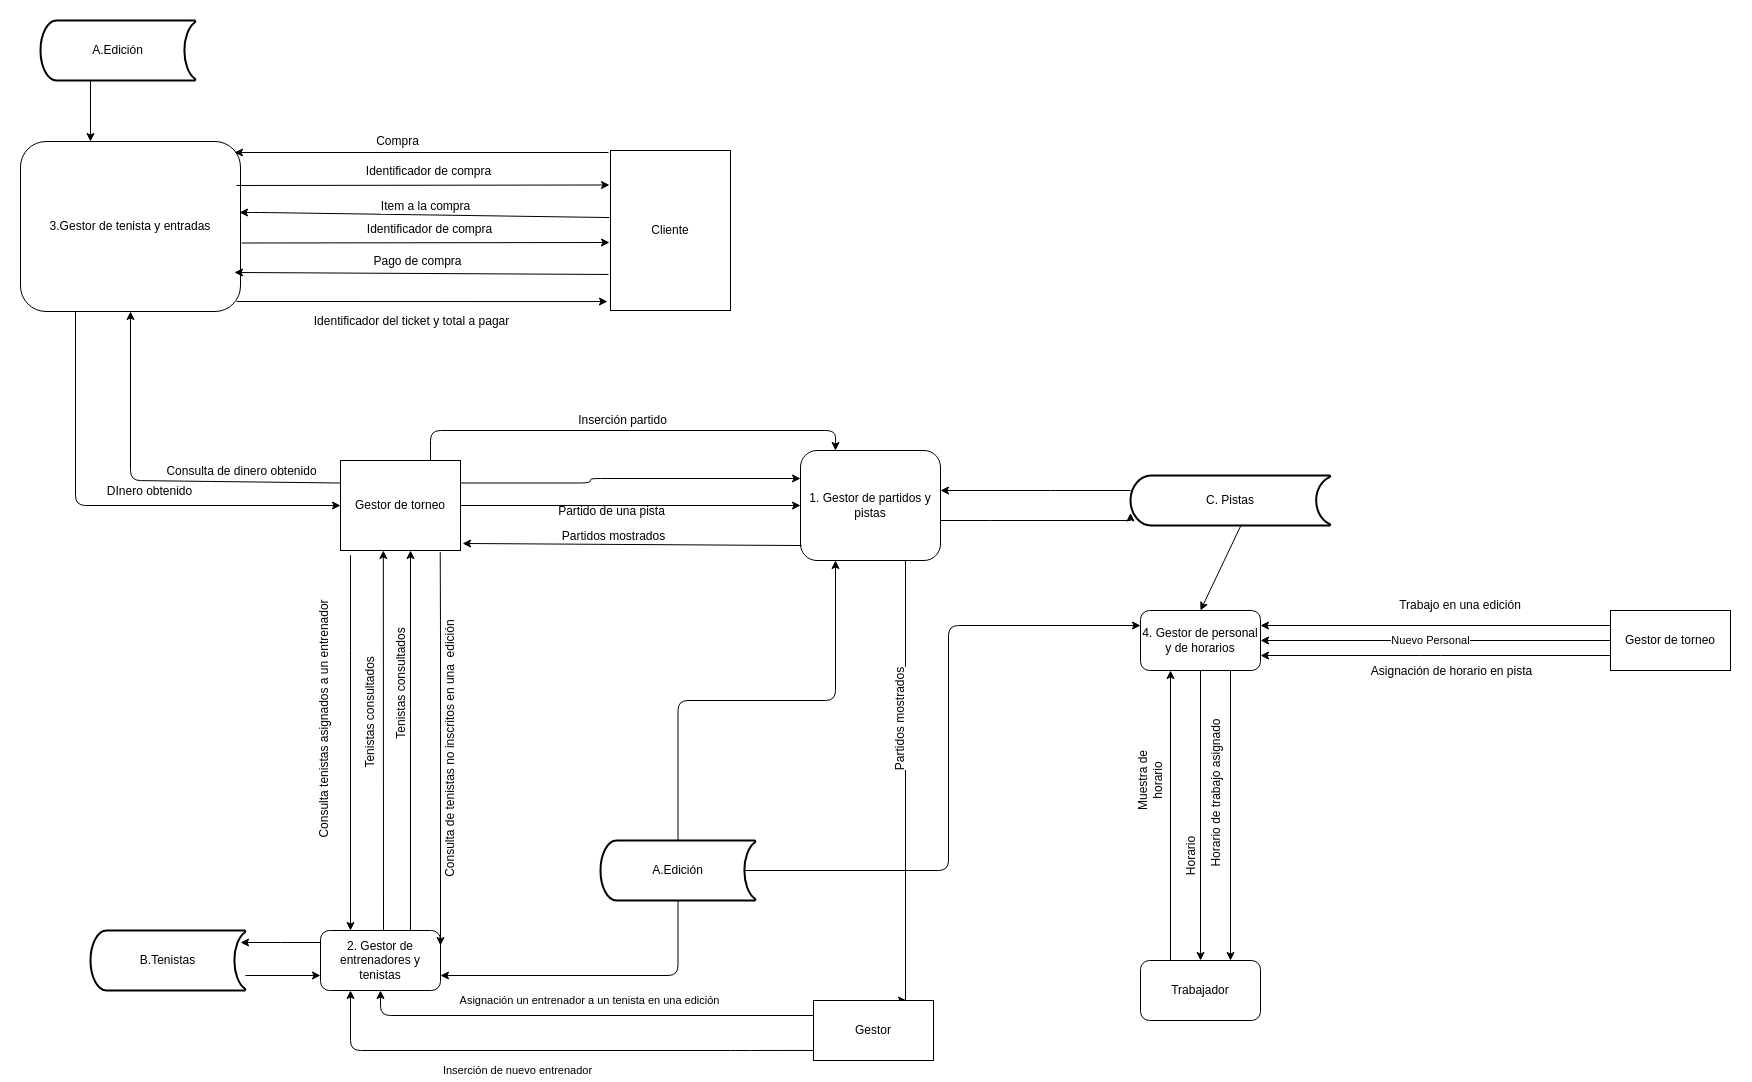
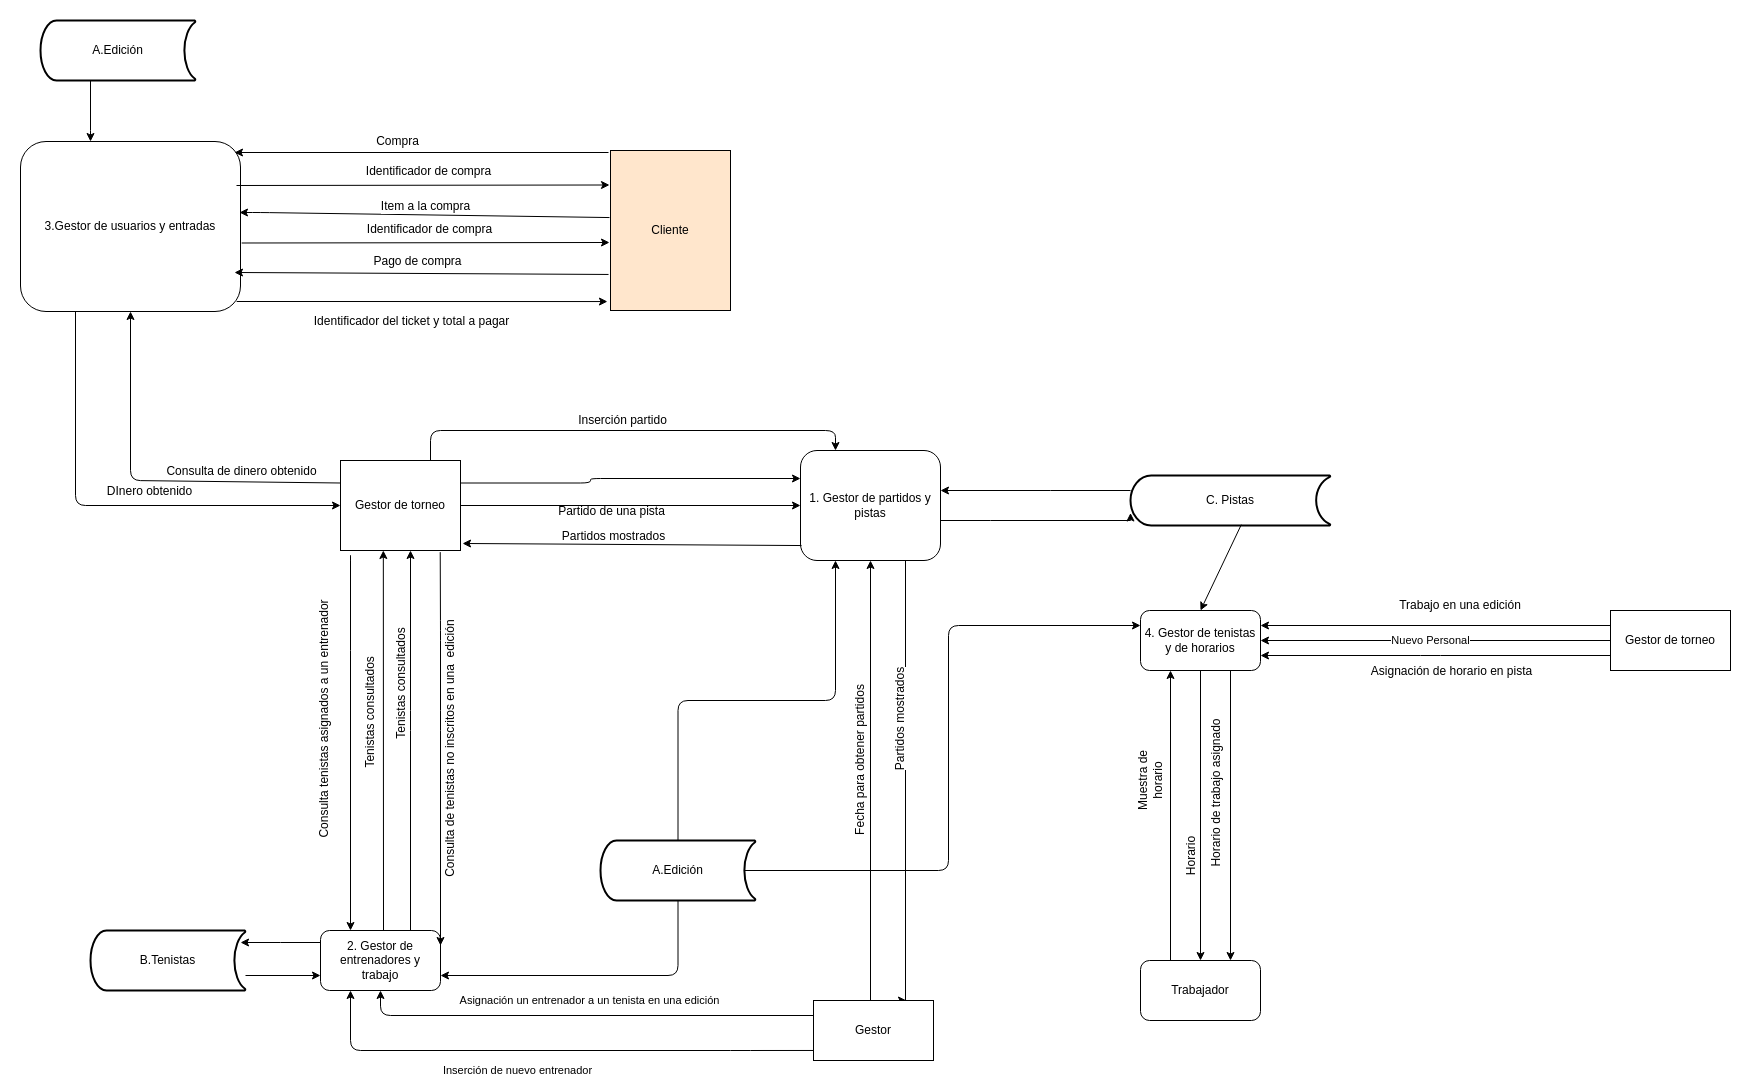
- <mxCell id="6" value="3.Gestor de tenista y entradas" style="rounded=1;whiteSpace=wrap;html=1;" parent="1" vertex="1"><mxGeometry x="20" y="141" width="220" height="170" as="geometry" /></mxCell>
+ <mxCell id="6" value="3.Gestor de usuarios y entradas" style="rounded=1;whiteSpace=wrap;html=1;" parent="1" vertex="1"><mxGeometry x="20" y="141" width="220" height="170" as="geometry" /></mxCell>
- <mxCell id="9" value="Cliente" style="rounded=0;whiteSpace=wrap;html=1;" parent="1" vertex="1"><mxGeometry x="610" y="150" width="120" height="160" as="geometry" /></mxCell>
+ <mxCell id="9" value="Cliente" style="rounded=0;whiteSpace=wrap;html=1;fillColor=#ffe6cc;" parent="1" vertex="1"><mxGeometry x="610" y="150" width="120" height="160" as="geometry" /></mxCell>
- <mxCell id="7" value="4. Gestor de personal y de horarios" style="rounded=1;whiteSpace=wrap;html=1;" parent="1" vertex="1"><mxGeometry x="1140" y="610" width="120" height="60" as="geometry" /></mxCell>
+ <mxCell id="7" value="4. Gestor de tenistas y de horarios" style="rounded=1;whiteSpace=wrap;html=1;" parent="1" vertex="1"><mxGeometry x="1140" y="610" width="120" height="60" as="geometry" /></mxCell>
+ <mxCell id="13" style="edgeStyle=orthogonalEdgeStyle;rounded=0;orthogonalLoop=1;jettySize=auto;html=1;exitX=0.5;exitY=0;exitDx=0;exitDy=0;strokeColor=#000000;" parent="1" source="15" target="3" edge="1"><mxGeometry relative="1" as="geometry"><Array as="points"><mxPoint x="870" y="1000" /></Array></mxGeometry></mxCell>
+ <mxCell id="14" value="Fecha para obtener partidos" style="text;html=1;resizable=0;points=[];align=center;verticalAlign=middle;labelBackgroundColor=#ffffff;direction=south;rotation=-90;" parent="13" vertex="1" connectable="0"><mxGeometry x="0.121" y="4" relative="1" as="geometry"><mxPoint x="-6.5" y="5.5" as="offset" /></mxGeometry></mxCell>
- <mxCell id="5" value="2. Gestor de entrenadores y tenistas" style="rounded=1;whiteSpace=wrap;html=1;" parent="1" vertex="1"><mxGeometry x="320" y="930" width="120" height="60" as="geometry" /></mxCell>
+ <mxCell id="5" value="2. Gestor de entrenadores y trabajo" style="rounded=1;whiteSpace=wrap;html=1;" parent="1" vertex="1"><mxGeometry x="320" y="930" width="120" height="60" as="geometry" /></mxCell>
